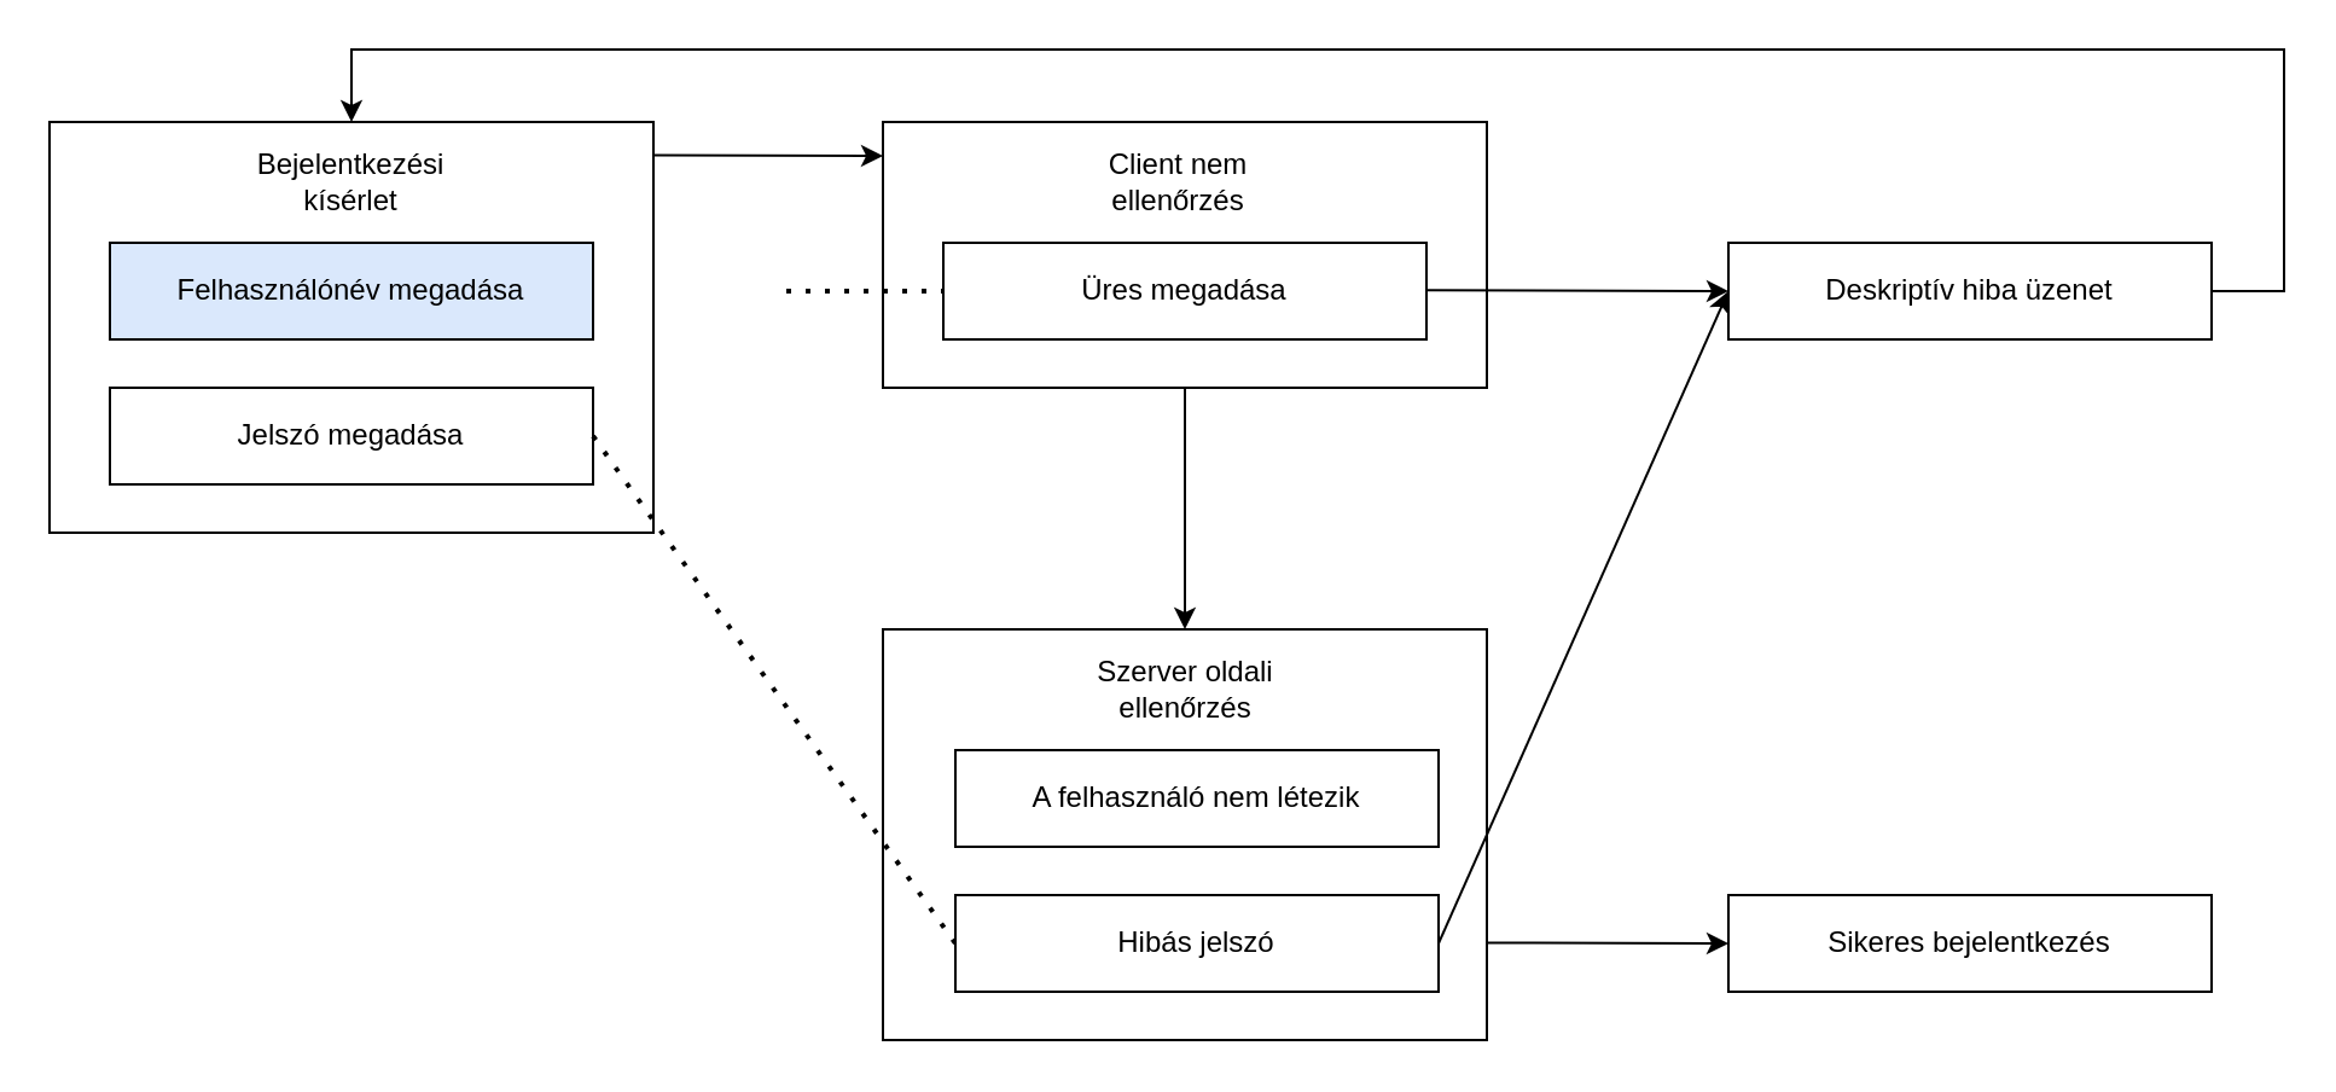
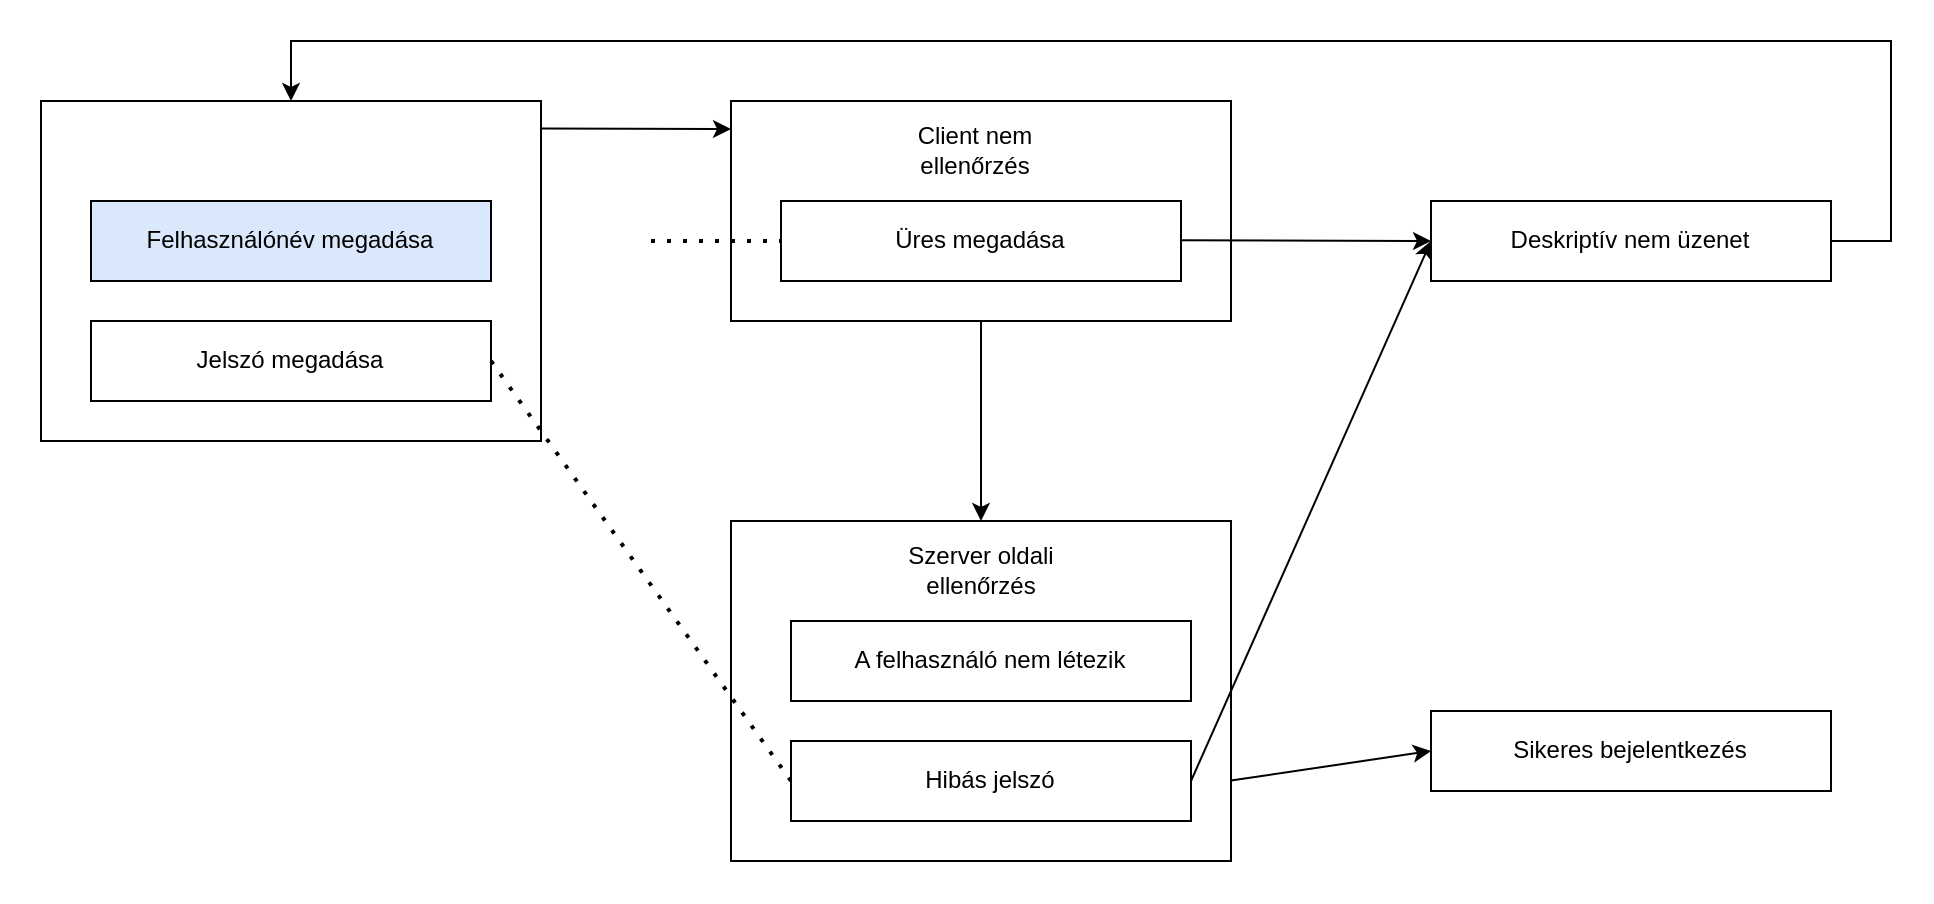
- <mxCell id="5" value="Bejelentkezési kísérlet" style="text;html=1;strokeColor=none;fillColor=none;align=center;verticalAlign=middle;whiteSpace=wrap;rounded=0;" vertex="1" parent="1"><mxGeometry x="115" width="60" height="30" as="geometry" y="60" /></mxCell>
- <mxCell id="11" value="Deskriptív hiba üzenet" style="rounded=0;whiteSpace=wrap;html=1;" vertex="1" parent="1"><mxGeometry x="715" y="100" width="200" height="40" as="geometry" /></mxCell>
+ <mxCell id="11" value="Deskriptív nem üzenet" style="rounded=0;whiteSpace=wrap;html=1;" vertex="1" parent="1"><mxGeometry x="715" y="100" width="200" height="40" as="geometry" /></mxCell>
- <mxCell id="18" value="Sikeres bejelentkezés" style="rounded=0;whiteSpace=wrap;html=1;" vertex="1" parent="1"><mxGeometry x="715" y="370" width="200" height="40" as="geometry" /></mxCell>
+ <mxCell id="18" value="Sikeres bejelentkezés" style="rounded=0;whiteSpace=wrap;html=1;" vertex="1" parent="1"><mxGeometry x="715" y="355" width="200" height="40" as="geometry" /></mxCell>
